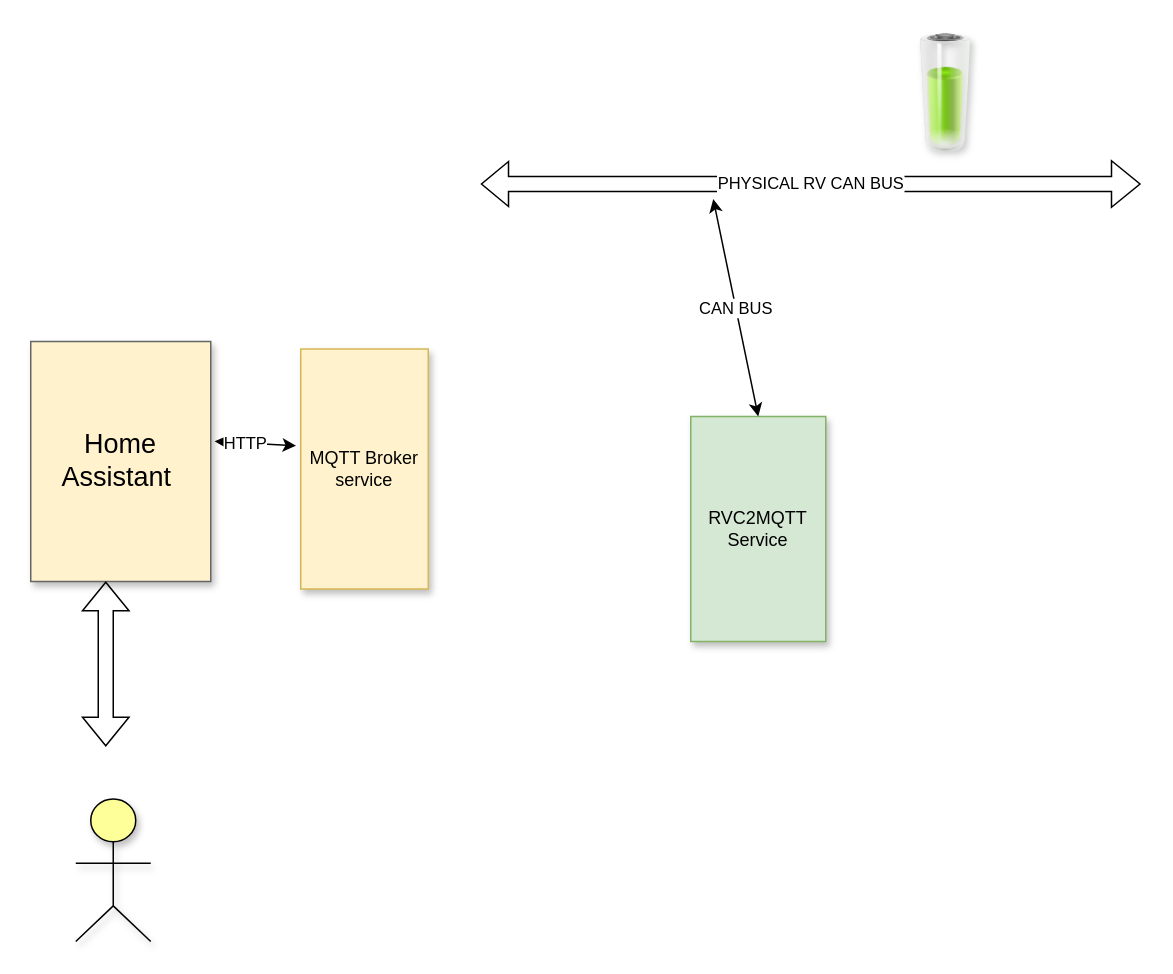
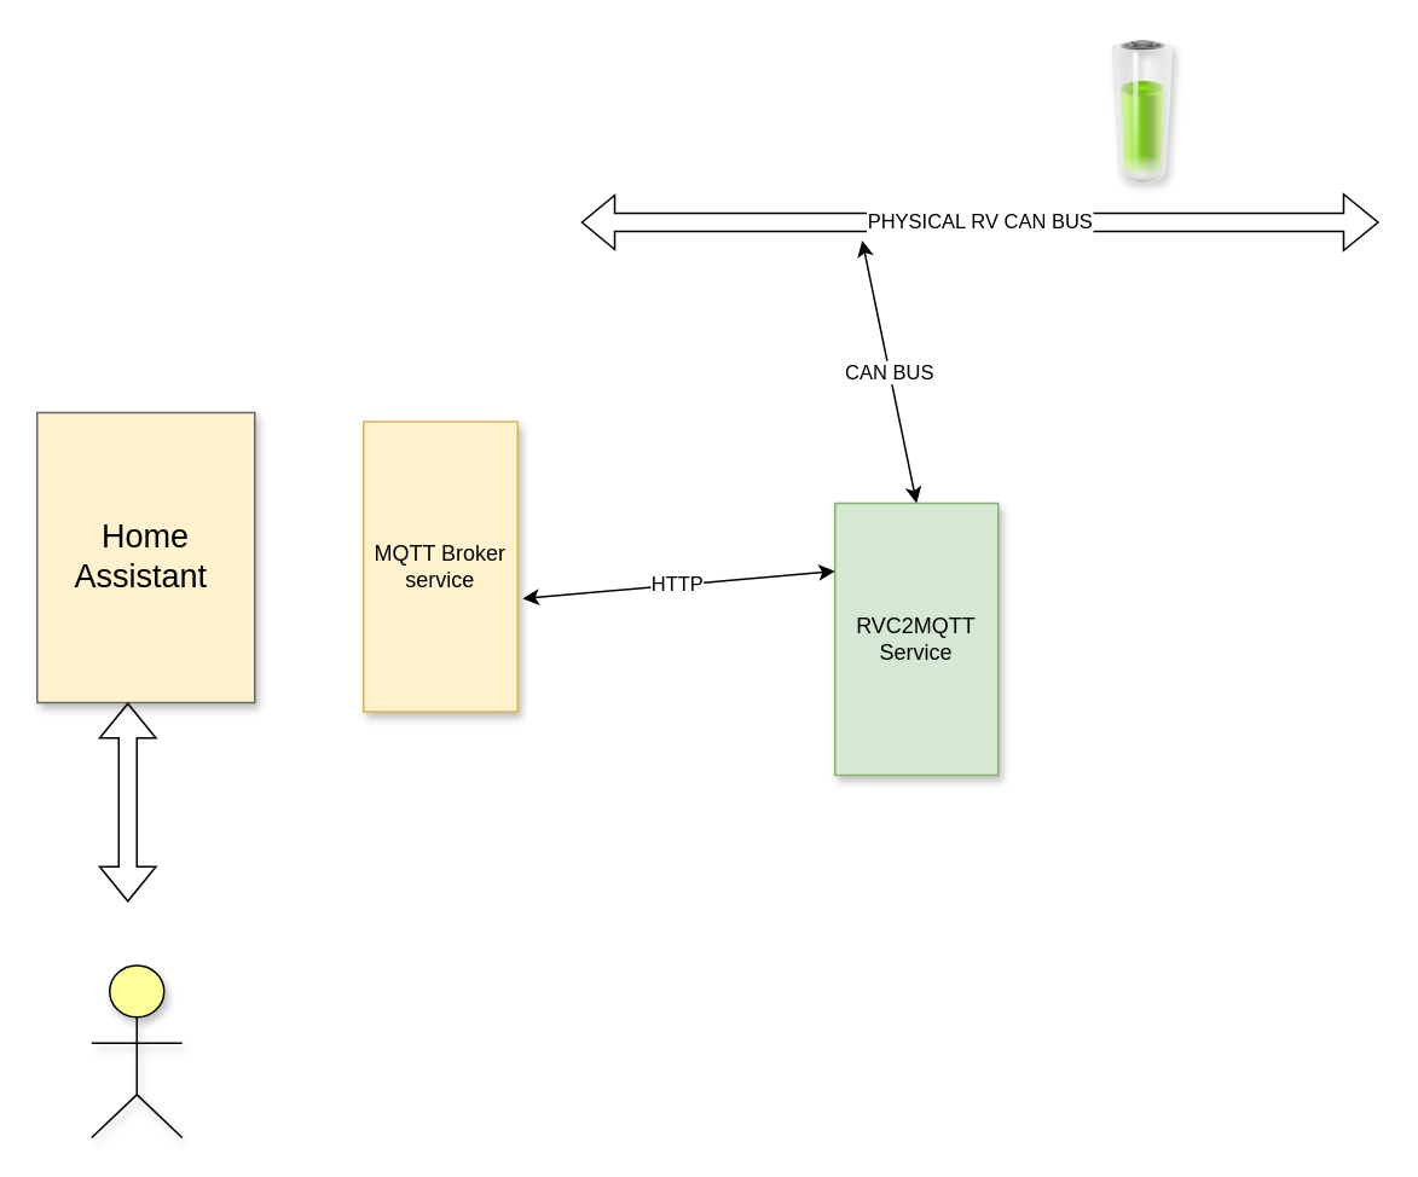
- <mxCell id="7" value="" style="endArrow=classic;startArrow=classic;html=1;rounded=0;exitX=1.021;exitY=0.416;exitDx=0;exitDy=0;exitPerimeter=0;entryX=-0.037;entryY=0.403;entryDx=0;entryDy=0;entryPerimeter=0;" parent="1" source="2" target="4" edge="1"><mxGeometry width="50" height="50" relative="1" as="geometry"><mxPoint x="170" y="270" as="sourcePoint" /><mxPoint x="220" y="220" as="targetPoint" /></mxGeometry></mxCell>
- <mxCell id="8" value="HTTP" style="edgeLabel;html=1;align=center;verticalAlign=middle;resizable=0;points=[];" parent="7" vertex="1" connectable="0"><mxGeometry x="-0.259" relative="1" as="geometry"><mxPoint as="offset" /></mxGeometry></mxCell>
+ <mxCell id="6" value="HTTP" style="endArrow=classic;startArrow=classic;html=1;rounded=0;entryX=0;entryY=0.25;entryDx=0;entryDy=0;exitX=1.033;exitY=0.61;exitDx=0;exitDy=0;exitPerimeter=0;" parent="1" source="4" target="5" edge="1"><mxGeometry width="50" height="50" relative="1" as="geometry"><mxPoint x="320" y="320" as="sourcePoint" /><mxPoint x="370" y="270" as="targetPoint" /></mxGeometry></mxCell>
